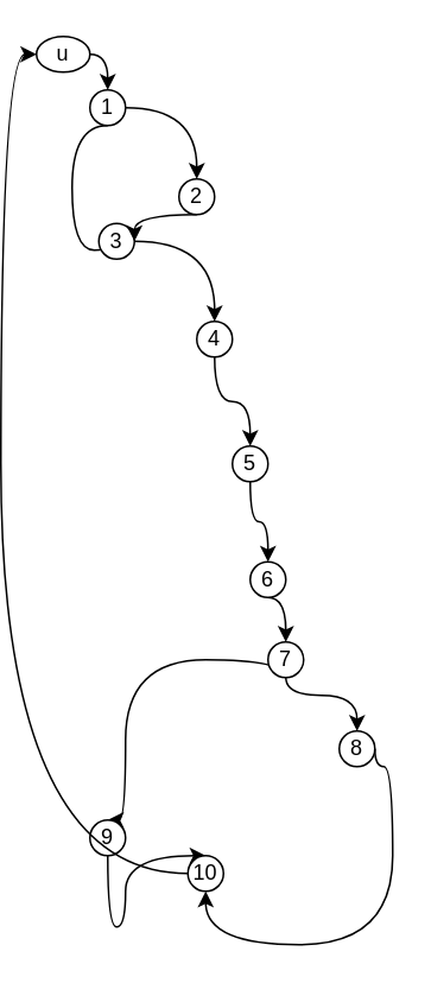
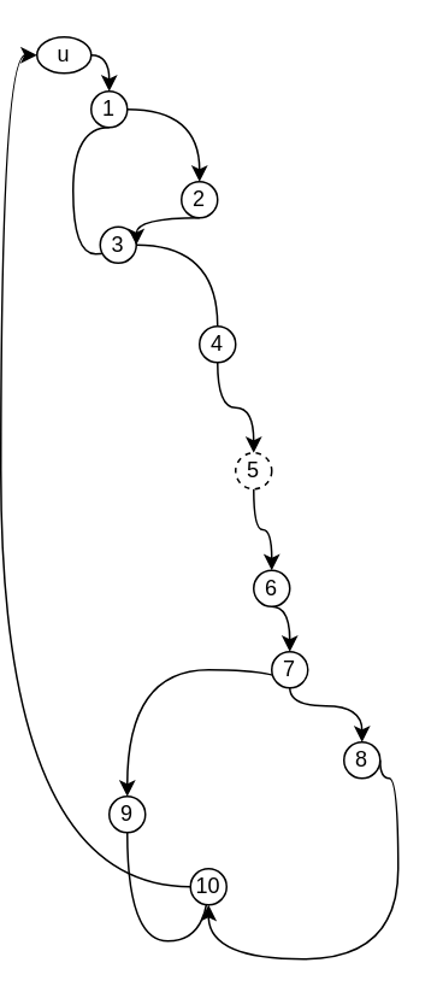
- <mxCell id="7" style="edgeStyle=orthogonalEdgeStyle;orthogonalLoop=1;jettySize=auto;html=1;exitX=1;exitY=0.5;exitDx=0;exitDy=0;curved=1;" edge="1" parent="1" source="8" target="12"><mxGeometry relative="1" as="geometry" /></mxCell>
+ <mxCell id="7" style="edgeStyle=orthogonalEdgeStyle;orthogonalLoop=1;jettySize=auto;html=1;exitX=1;exitY=0.5;exitDx=0;exitDy=0;curved=1;endArrow=none;" edge="1" parent="1" source="8" target="12"><mxGeometry relative="1" as="geometry" /></mxCell>
- <mxCell id="14" value="5" style="ellipse;whiteSpace=wrap;html=1;aspect=fixed;" vertex="1" parent="1"><mxGeometry x="130" y="250" width="20" height="20" as="geometry" /></mxCell>
+ <mxCell id="14" value="5" style="ellipse;whiteSpace=wrap;html=1;aspect=fixed;dashed=1;" vertex="1" parent="1"><mxGeometry x="130" y="250" width="20" height="20" as="geometry" /></mxCell>
- <mxCell id="23" value="9" style="ellipse;whiteSpace=wrap;html=1;aspect=fixed;" vertex="1" parent="1"><mxGeometry x="50" y="460" width="20" height="20" as="geometry" /></mxCell>
+ <mxCell id="23" value="9" style="ellipse;whiteSpace=wrap;html=1;aspect=fixed;" vertex="1" parent="1"><mxGeometry x="60" y="440" width="20" height="20" as="geometry" /></mxCell>
